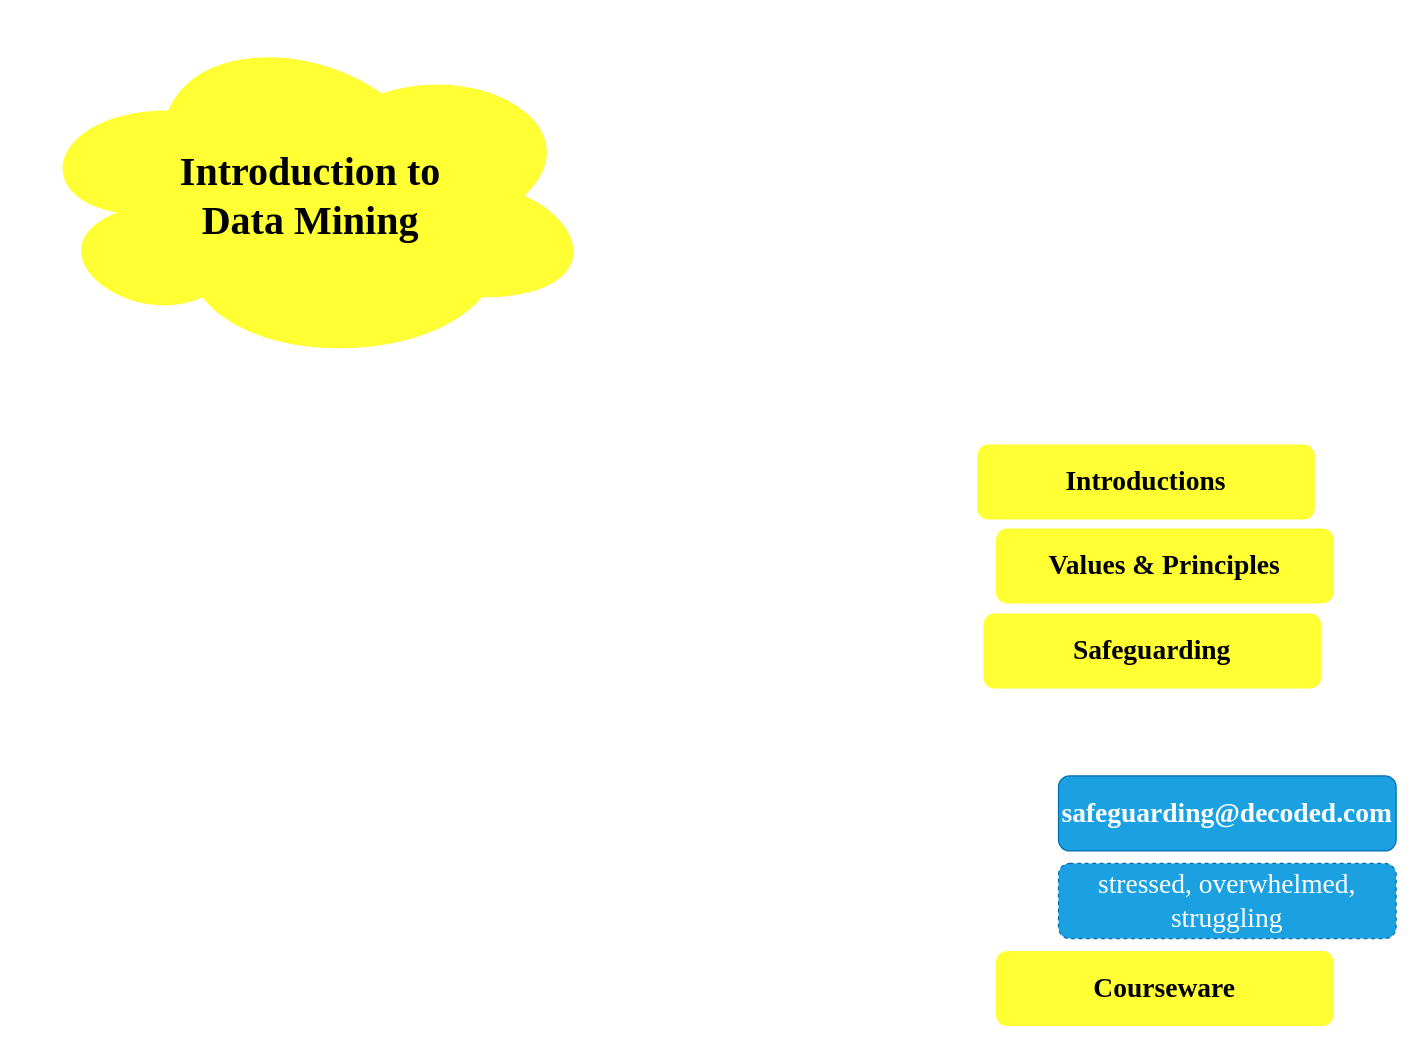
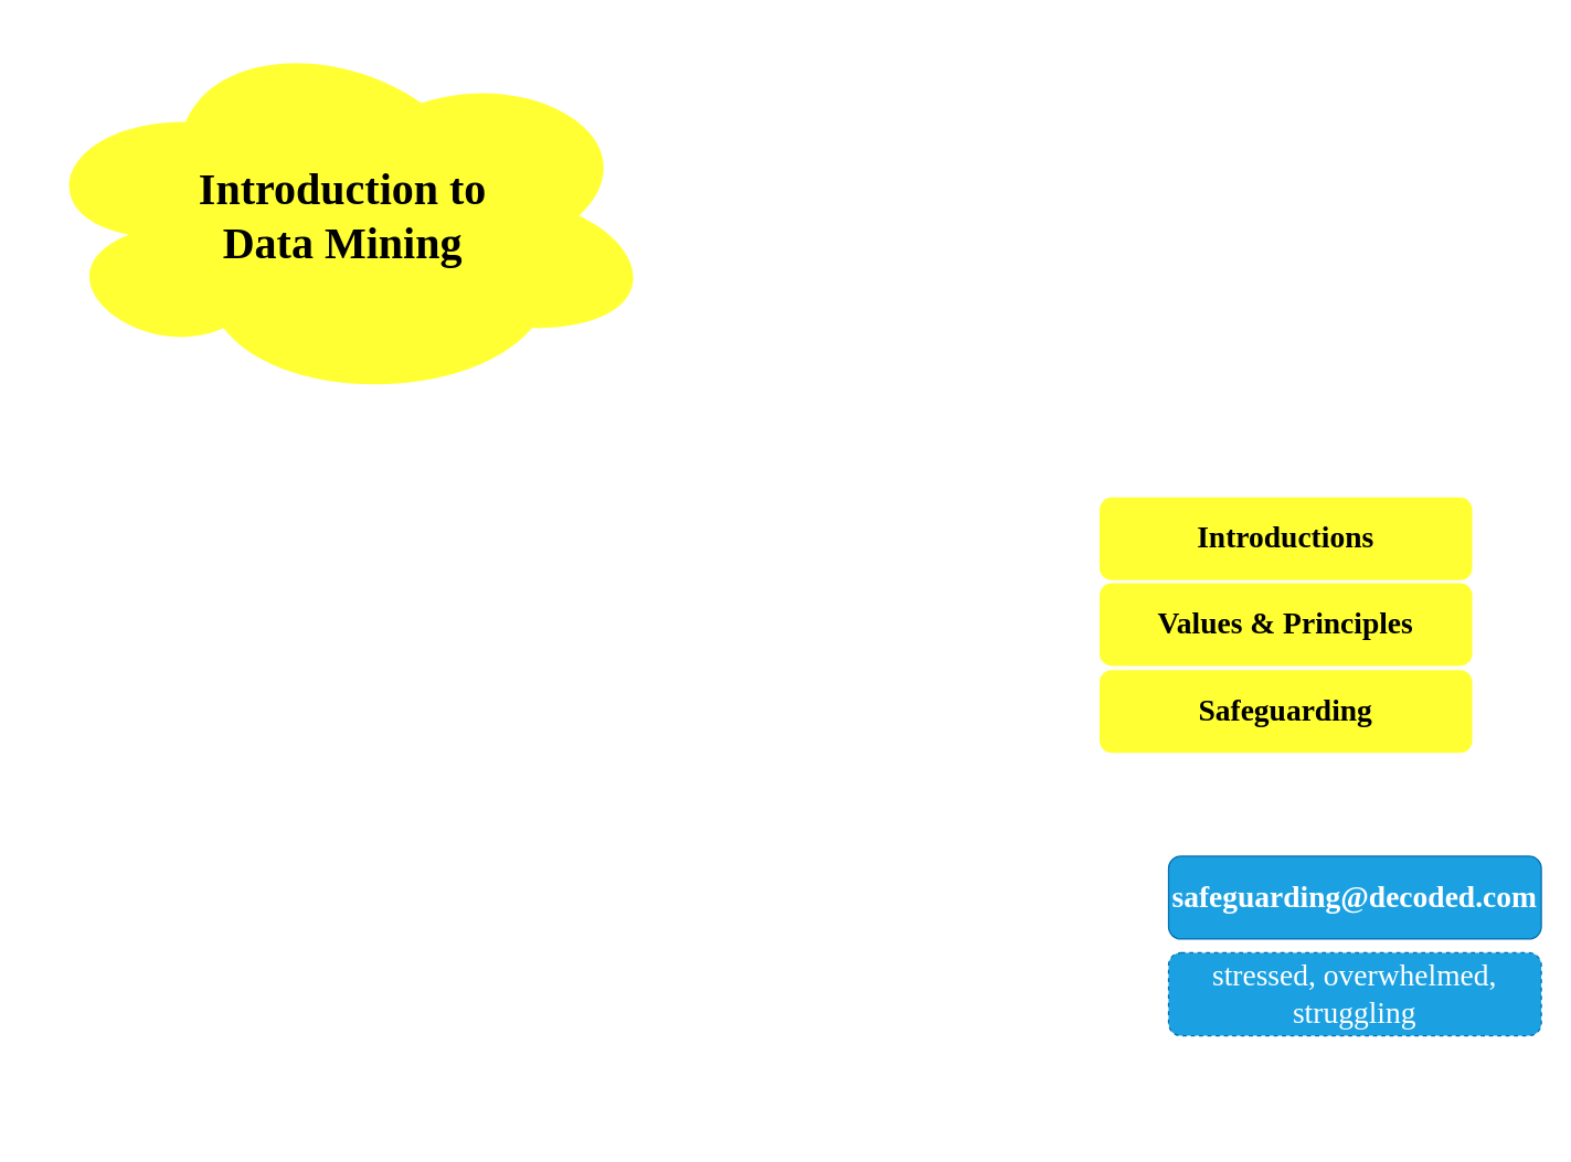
- <mxCell id="5" value="Introductions" style="rounded=1;whiteSpace=wrap;html=1;fontFamily=Barlow Condensed;fontSource=https%3A%2F%2Ffonts.googleapis.com%2Fcss%3Ffamily%3DBarlow%2BCondensed;fontSize=22;fillColor=#FFFF33;strokeColor=none;fontStyle=1" parent="1" vertex="1"><mxGeometry x="781" y="355" width="270" height="60" as="geometry" /></mxCell>
+ <mxCell id="5" value="Introductions" style="rounded=1;whiteSpace=wrap;html=1;fontFamily=Barlow Condensed;fontSource=https%3A%2F%2Ffonts.googleapis.com%2Fcss%3Ffamily%3DBarlow%2BCondensed;fontSize=22;fillColor=#FFFF33;strokeColor=none;fontStyle=1" parent="1" vertex="1"><mxGeometry x="796" y="360" width="270" height="60" as="geometry" /></mxCell>
- <mxCell id="3" value="Safeguarding" style="rounded=1;whiteSpace=wrap;html=1;fontFamily=Barlow Condensed;fontSource=https%3A%2F%2Ffonts.googleapis.com%2Fcss%3Ffamily%3DBarlow%2BCondensed;fontSize=22;fillColor=#FFFF33;strokeColor=none;fontStyle=1" parent="1" vertex="1"><mxGeometry x="786" y="490" width="270" height="60" as="geometry" /></mxCell>
+ <mxCell id="3" value="Safeguarding" style="rounded=1;whiteSpace=wrap;html=1;fontFamily=Barlow Condensed;fontSource=https%3A%2F%2Ffonts.googleapis.com%2Fcss%3Ffamily%3DBarlow%2BCondensed;fontSize=22;fillColor=#FFFF33;strokeColor=none;fontStyle=1" parent="1" vertex="1"><mxGeometry x="796" y="485" width="270" height="60" as="geometry" /></mxCell>
- <mxCell id="4" value="Courseware" style="rounded=1;whiteSpace=wrap;html=1;fontFamily=Barlow Condensed;fontSource=https%3A%2F%2Ffonts.googleapis.com%2Fcss%3Ffamily%3DBarlow%2BCondensed;fontSize=22;fillColor=#FFFF33;strokeColor=none;fontStyle=1" parent="1" vertex="1"><mxGeometry x="796" y="760" width="270" height="60" as="geometry" /></mxCell>
